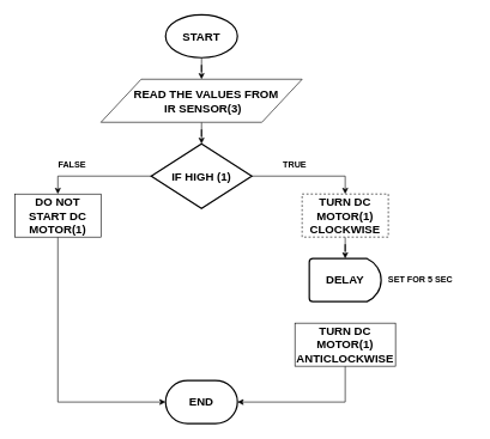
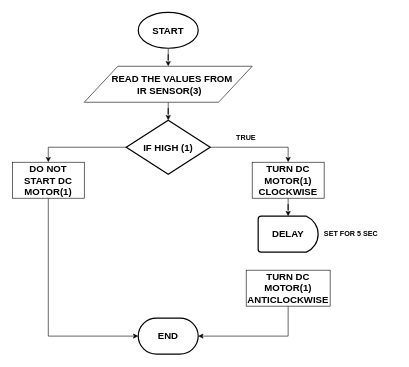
- <mxCell id="13" value="&lt;b&gt;FALSE&lt;/b&gt;" style="text;html=1;strokeColor=none;fillColor=none;align=center;verticalAlign=middle;whiteSpace=wrap;rounded=0;" vertex="1" parent="1"><mxGeometry x="80" y="220" width="40" height="20" as="geometry" /></mxCell>
- <mxCell id="10" value="&lt;font size=&quot;3&quot;&gt;&lt;b&gt;TURN DC MOTOR(1) CLOCKWISE&lt;/b&gt;&lt;/font&gt;" style="rounded=0;whiteSpace=wrap;html=1;dashed=1;" vertex="1" parent="1"><mxGeometry x="420" y="270" width="120" height="60" as="geometry" /></mxCell>
+ <mxCell id="10" value="&lt;font size=&quot;3&quot;&gt;&lt;b&gt;TURN DC MOTOR(1) CLOCKWISE&lt;/b&gt;&lt;/font&gt;" style="rounded=0;whiteSpace=wrap;html=1;" vertex="1" parent="1"><mxGeometry x="420" y="270" width="120" height="60" as="geometry" /></mxCell>
